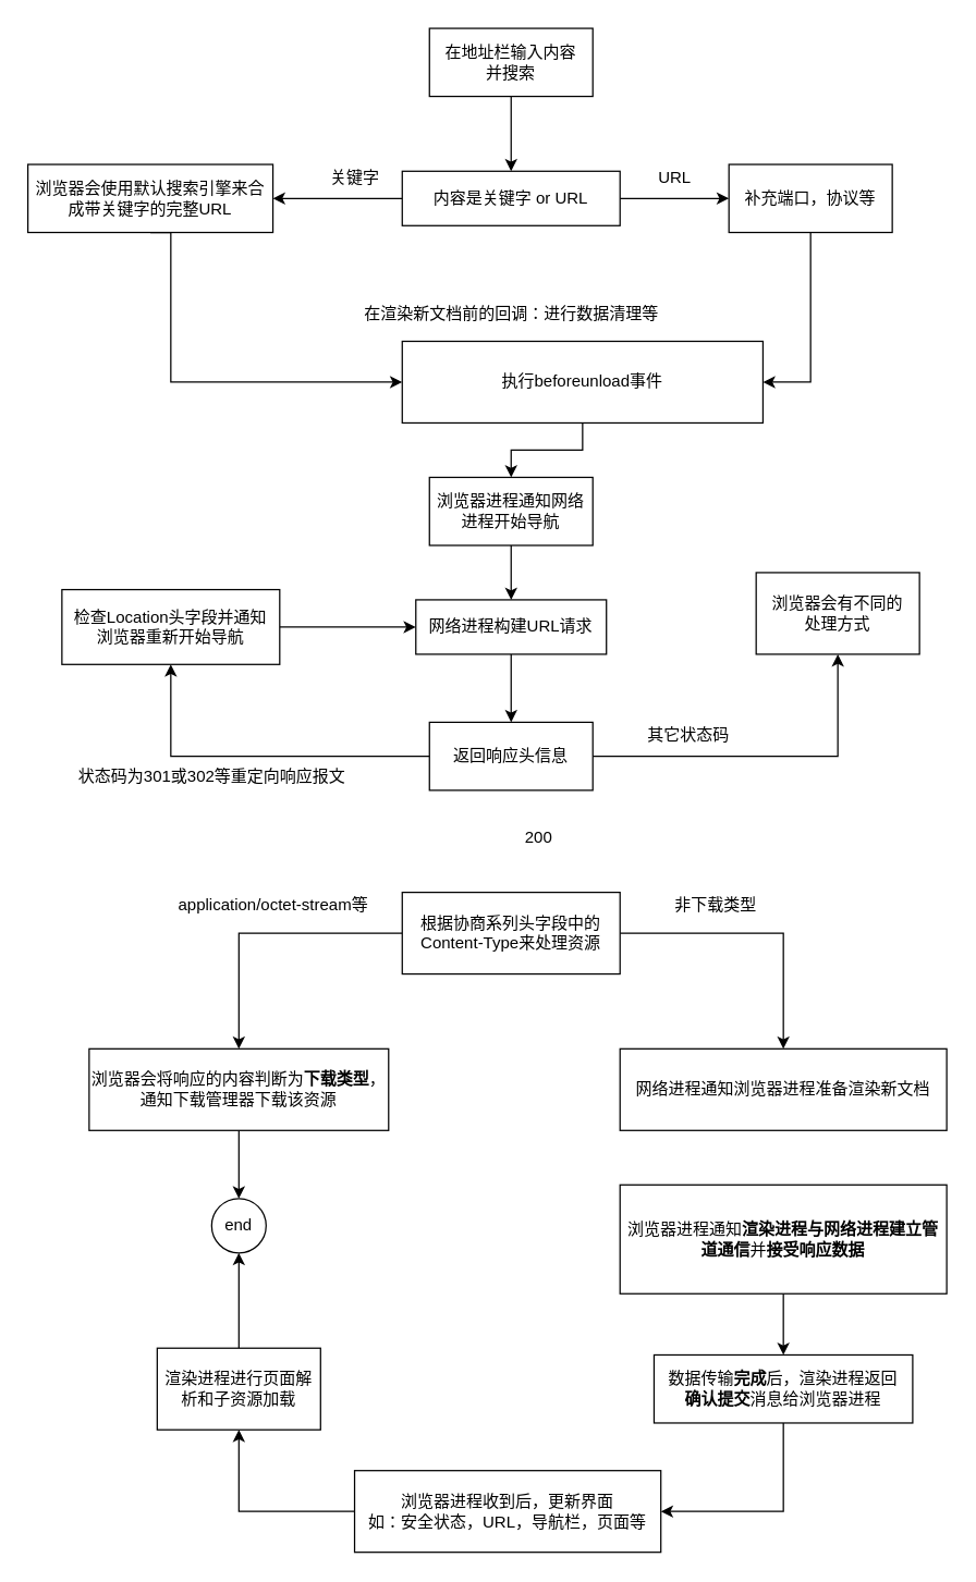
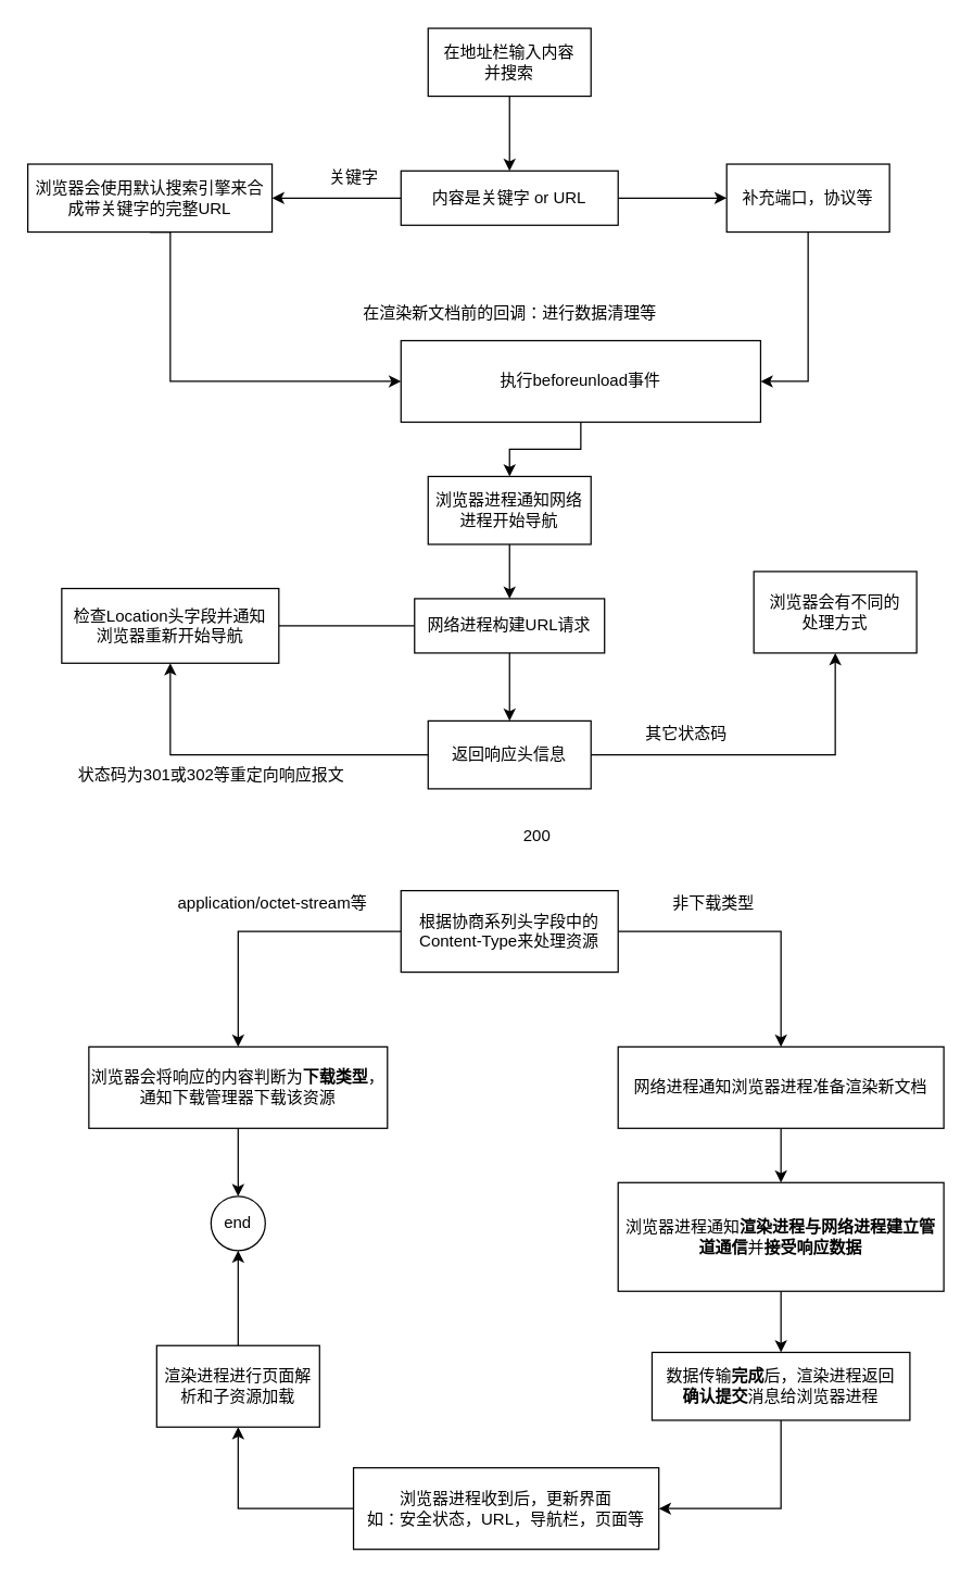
- <mxCell id="12" value="URL" style="text;html=1;align=center;verticalAlign=middle;resizable=0;points=[];autosize=1;strokeColor=none;" vertex="1" parent="1"><mxGeometry x="475" y="120" width="40" height="20" as="geometry" /></mxCell>
- <mxCell id="19" style="edgeStyle=orthogonalEdgeStyle;rounded=0;orthogonalLoop=1;jettySize=auto;html=1;exitX=1;exitY=0.5;exitDx=0;exitDy=0;entryX=0;entryY=0.5;entryDx=0;entryDy=0;strokeColor=#000000;" edge="1" parent="1" source="20" target="38"><mxGeometry relative="1" as="geometry" /></mxCell>
+ <mxCell id="19" style="edgeStyle=orthogonalEdgeStyle;rounded=0;orthogonalLoop=1;jettySize=auto;html=1;exitX=1;exitY=0.5;exitDx=0;exitDy=0;entryX=0;entryY=0.5;entryDx=0;entryDy=0;strokeColor=#000000;endArrow=none;" edge="1" parent="1" source="20" target="38"><mxGeometry relative="1" as="geometry" /></mxCell>
+ <mxCell id="32" value="" style="edgeStyle=orthogonalEdgeStyle;rounded=0;orthogonalLoop=1;jettySize=auto;html=1;strokeColor=#000000;" edge="1" parent="1" source="33" target="40"><mxGeometry relative="1" as="geometry" /></mxCell>
